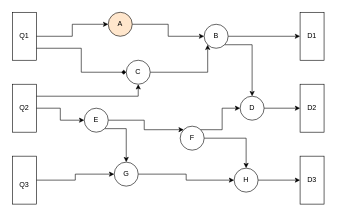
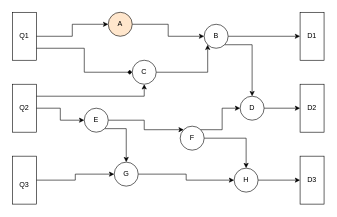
- <mxCell id="14" value="C" style="ellipse;whiteSpace=wrap;html=1;aspect=fixed;" vertex="1" parent="1"><mxGeometry x="210" y="100" width="40" height="40" as="geometry" /></mxCell>
+ <mxCell id="14" value="C" style="ellipse;whiteSpace=wrap;html=1;aspect=fixed;" vertex="1" parent="1"><mxGeometry x="220" y="100" width="40" height="40" as="geometry" /></mxCell>
